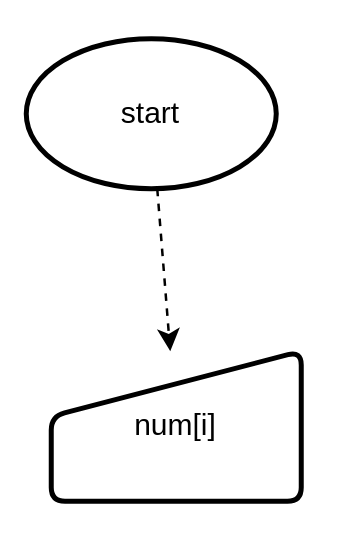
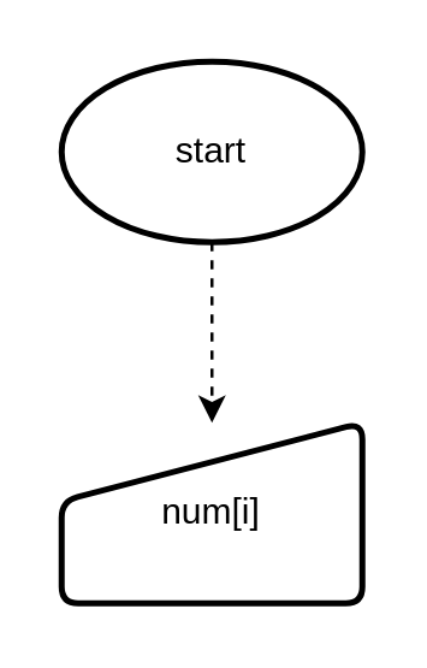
- <mxCell id="3" value="start" style="strokeWidth=2;html=1;shape=mxgraph.flowchart.start_1;whiteSpace=wrap;" vertex="1" parent="1"><mxGeometry x="10" y="15" width="100" height="60" as="geometry" /></mxCell>
+ <mxCell id="3" value="start" style="strokeWidth=2;html=1;shape=mxgraph.flowchart.start_1;whiteSpace=wrap;" vertex="1" parent="1"><mxGeometry x="20" y="20" width="100" height="60" as="geometry" /></mxCell>
